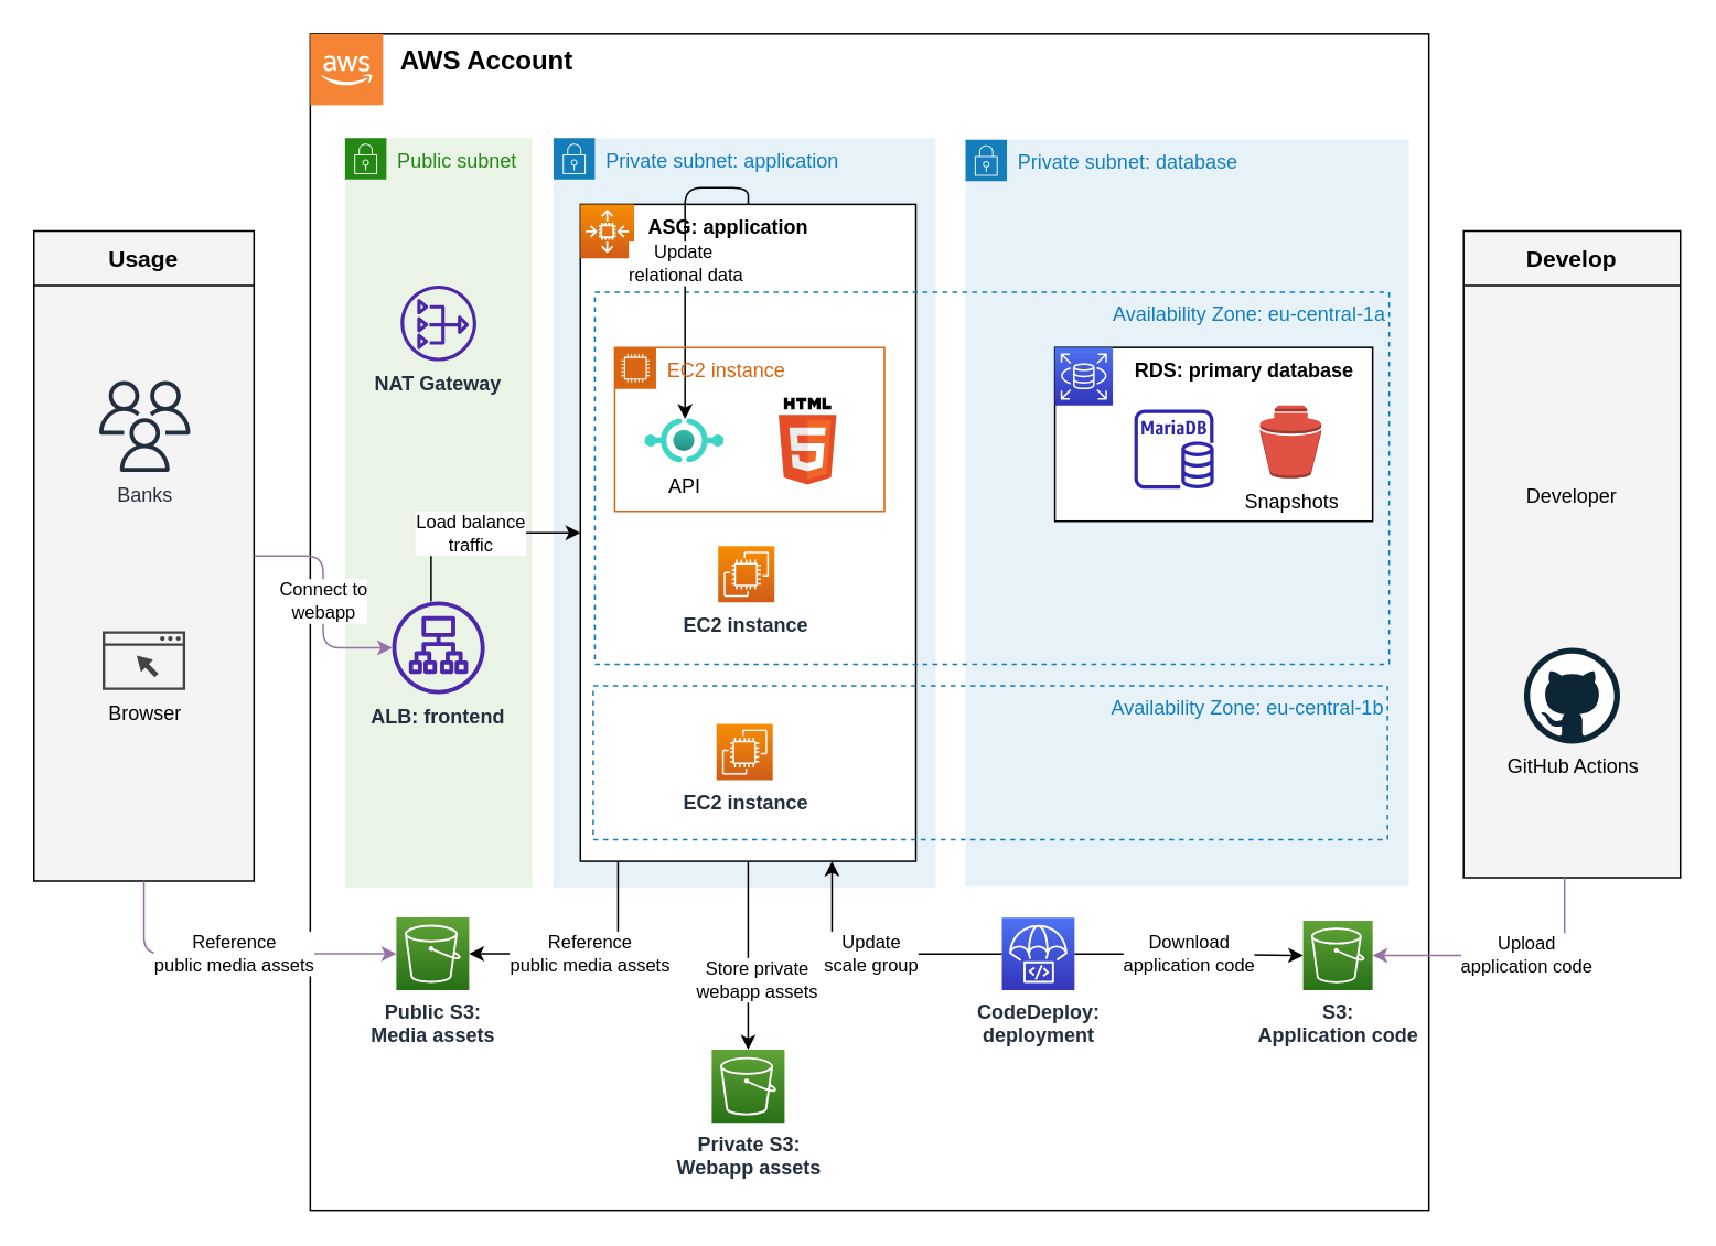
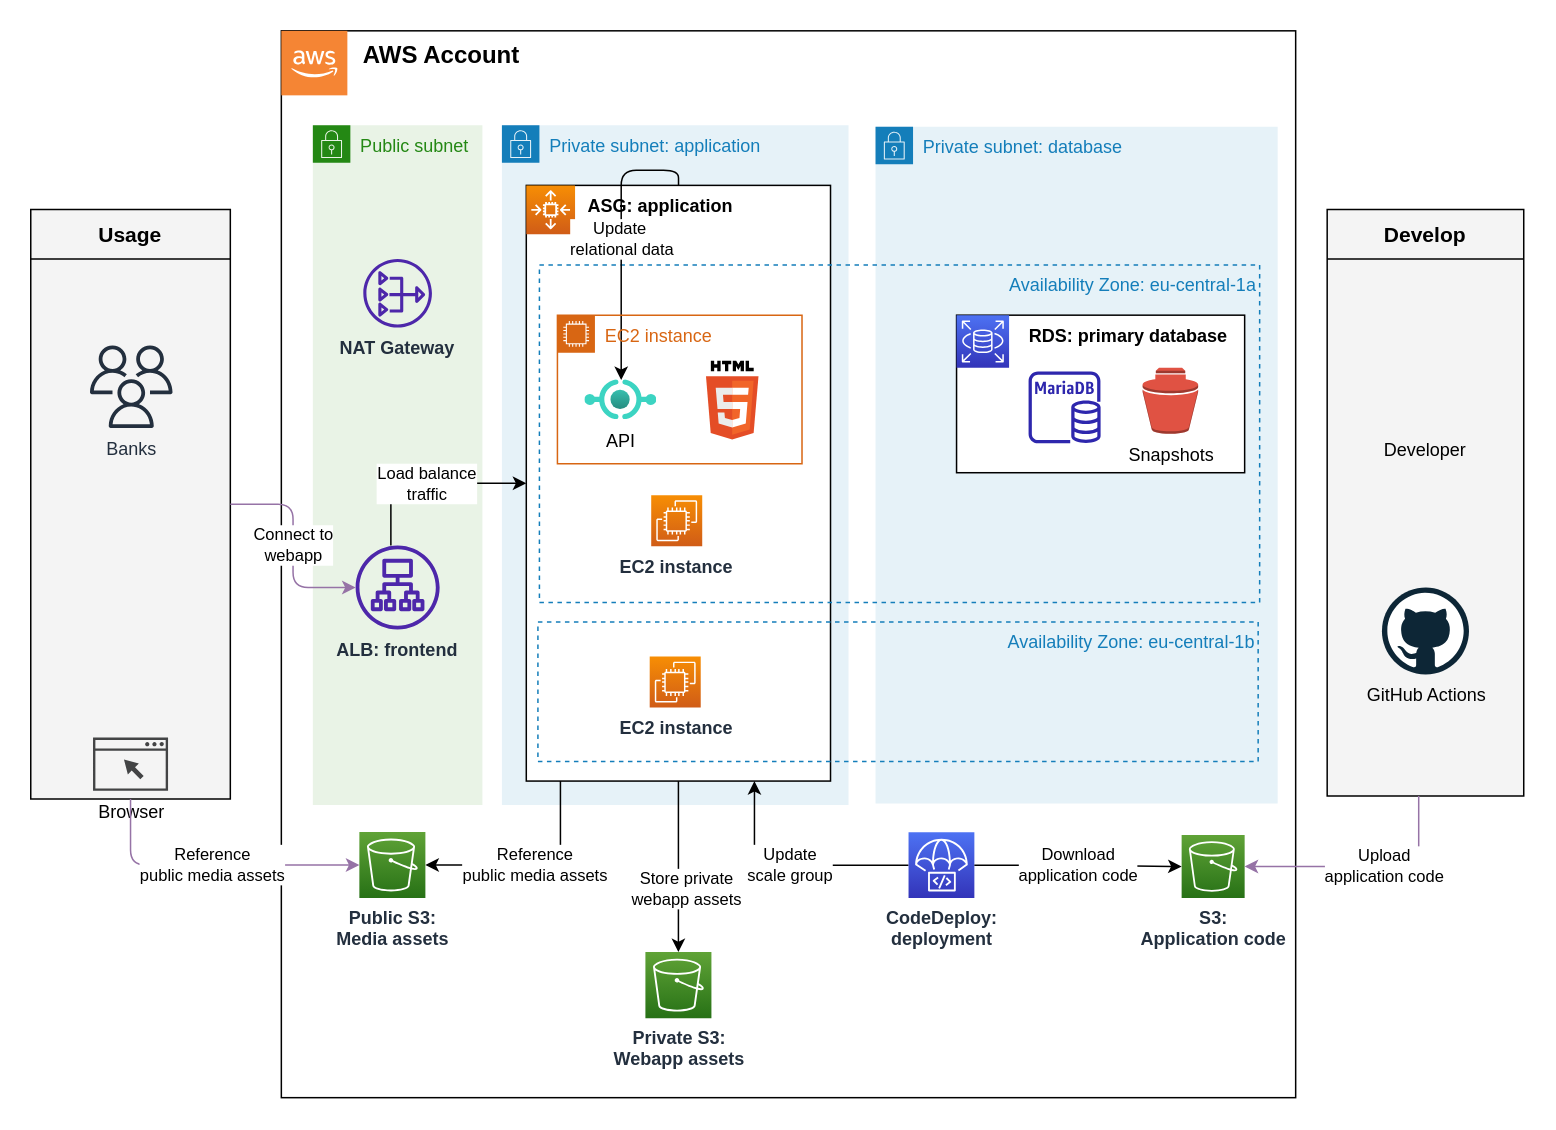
- <mxCell id="5" value="Browser" style="sketch=0;pointerEvents=1;shadow=0;dashed=0;html=1;strokeColor=none;fillColor=#434445;aspect=fixed;labelPosition=center;verticalLabelPosition=bottom;verticalAlign=top;align=center;outlineConnect=0;shape=mxgraph.vvd.web_browser;" parent="3" vertex="1"><mxGeometry x="41.5" y="242" width="50" height="35.5" as="geometry" /></mxCell>
+ <mxCell id="5" value="Browser" style="sketch=0;pointerEvents=1;shadow=0;dashed=0;html=1;strokeColor=none;fillColor=#434445;aspect=fixed;labelPosition=center;verticalLabelPosition=bottom;verticalAlign=top;align=center;outlineConnect=0;shape=mxgraph.vvd.web_browser;" parent="3" vertex="1"><mxGeometry x="41.5" y="352" width="50" height="35.5" as="geometry" /></mxCell>
